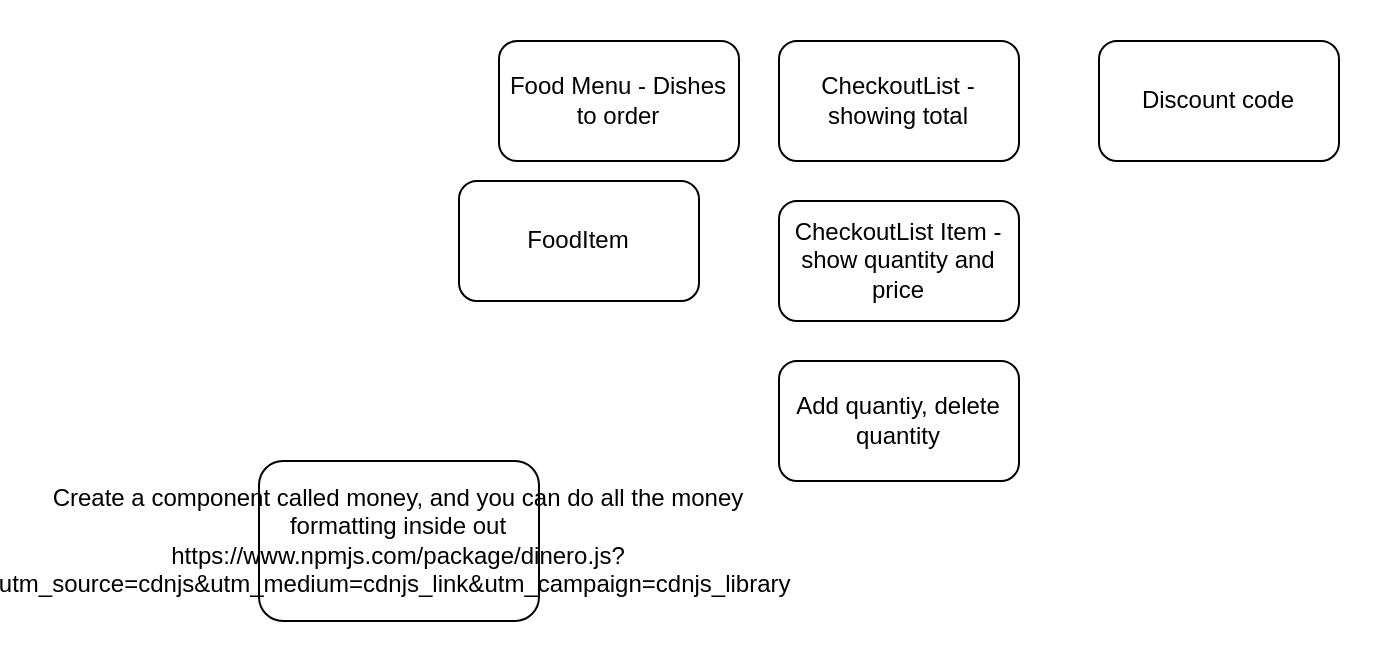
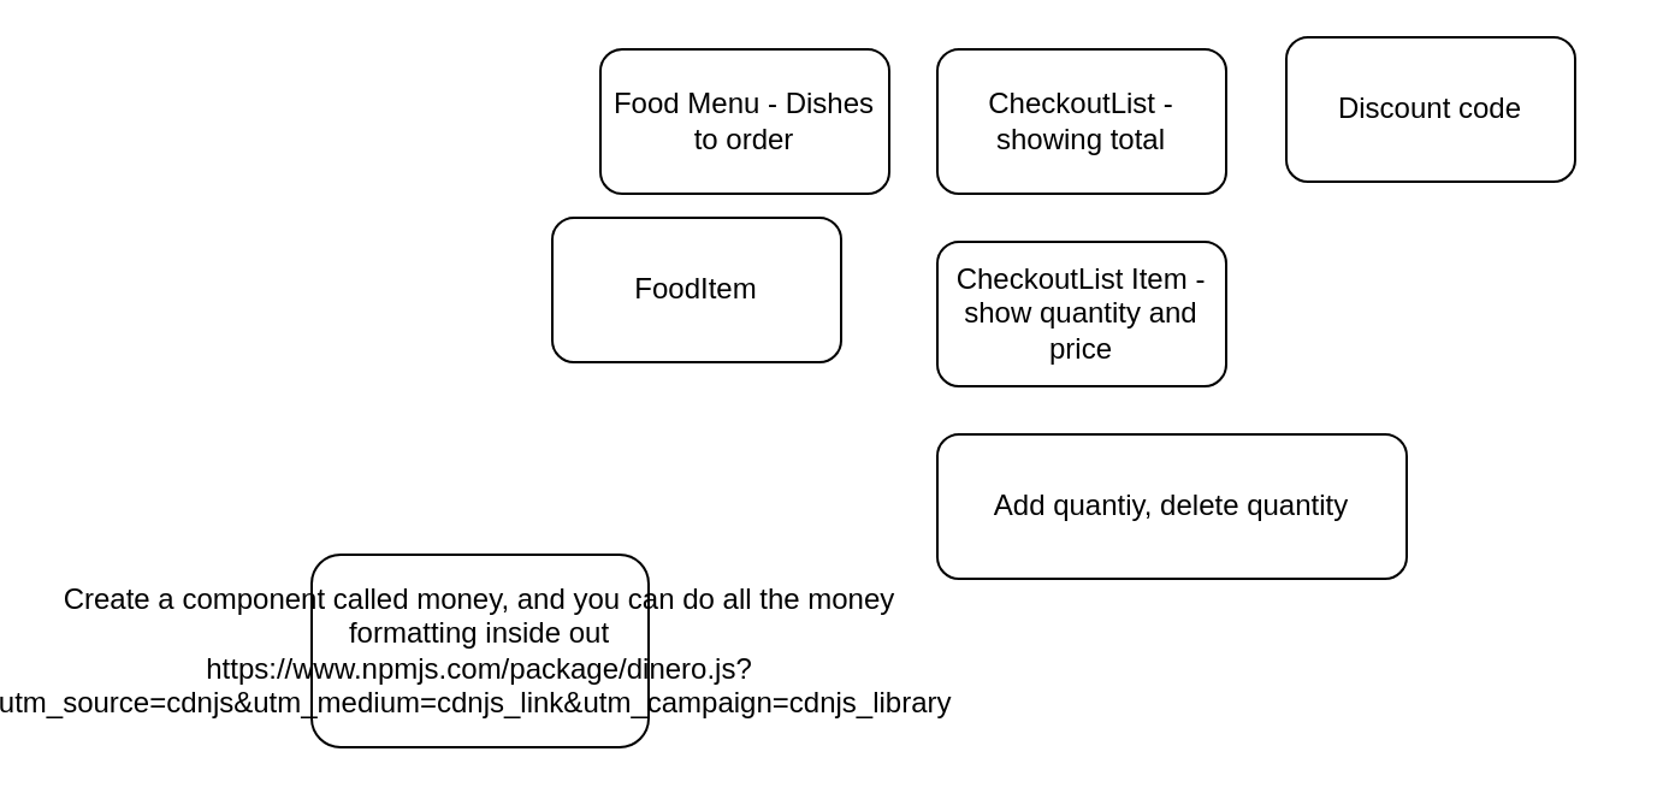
- <mxCell id="3" value="Discount code" style="rounded=1;whiteSpace=wrap;html=1;" vertex="1" parent="1"><mxGeometry x="440" y="20" width="120" height="60" as="geometry" /></mxCell>
+ <mxCell id="3" value="Discount code" style="rounded=1;whiteSpace=wrap;html=1;" vertex="1" parent="1"><mxGeometry x="425" y="15" width="120" height="60" as="geometry" /></mxCell>
- <mxCell id="5" value="Add quantiy, delete quantity" style="rounded=1;whiteSpace=wrap;html=1;" vertex="1" parent="1"><mxGeometry x="280" y="180" width="120" height="60" as="geometry" /></mxCell>
+ <mxCell id="5" value="Add quantiy, delete quantity" style="rounded=1;whiteSpace=wrap;html=1;" vertex="1" parent="1"><mxGeometry x="280" y="180" width="195" height="60" as="geometry" /></mxCell>
